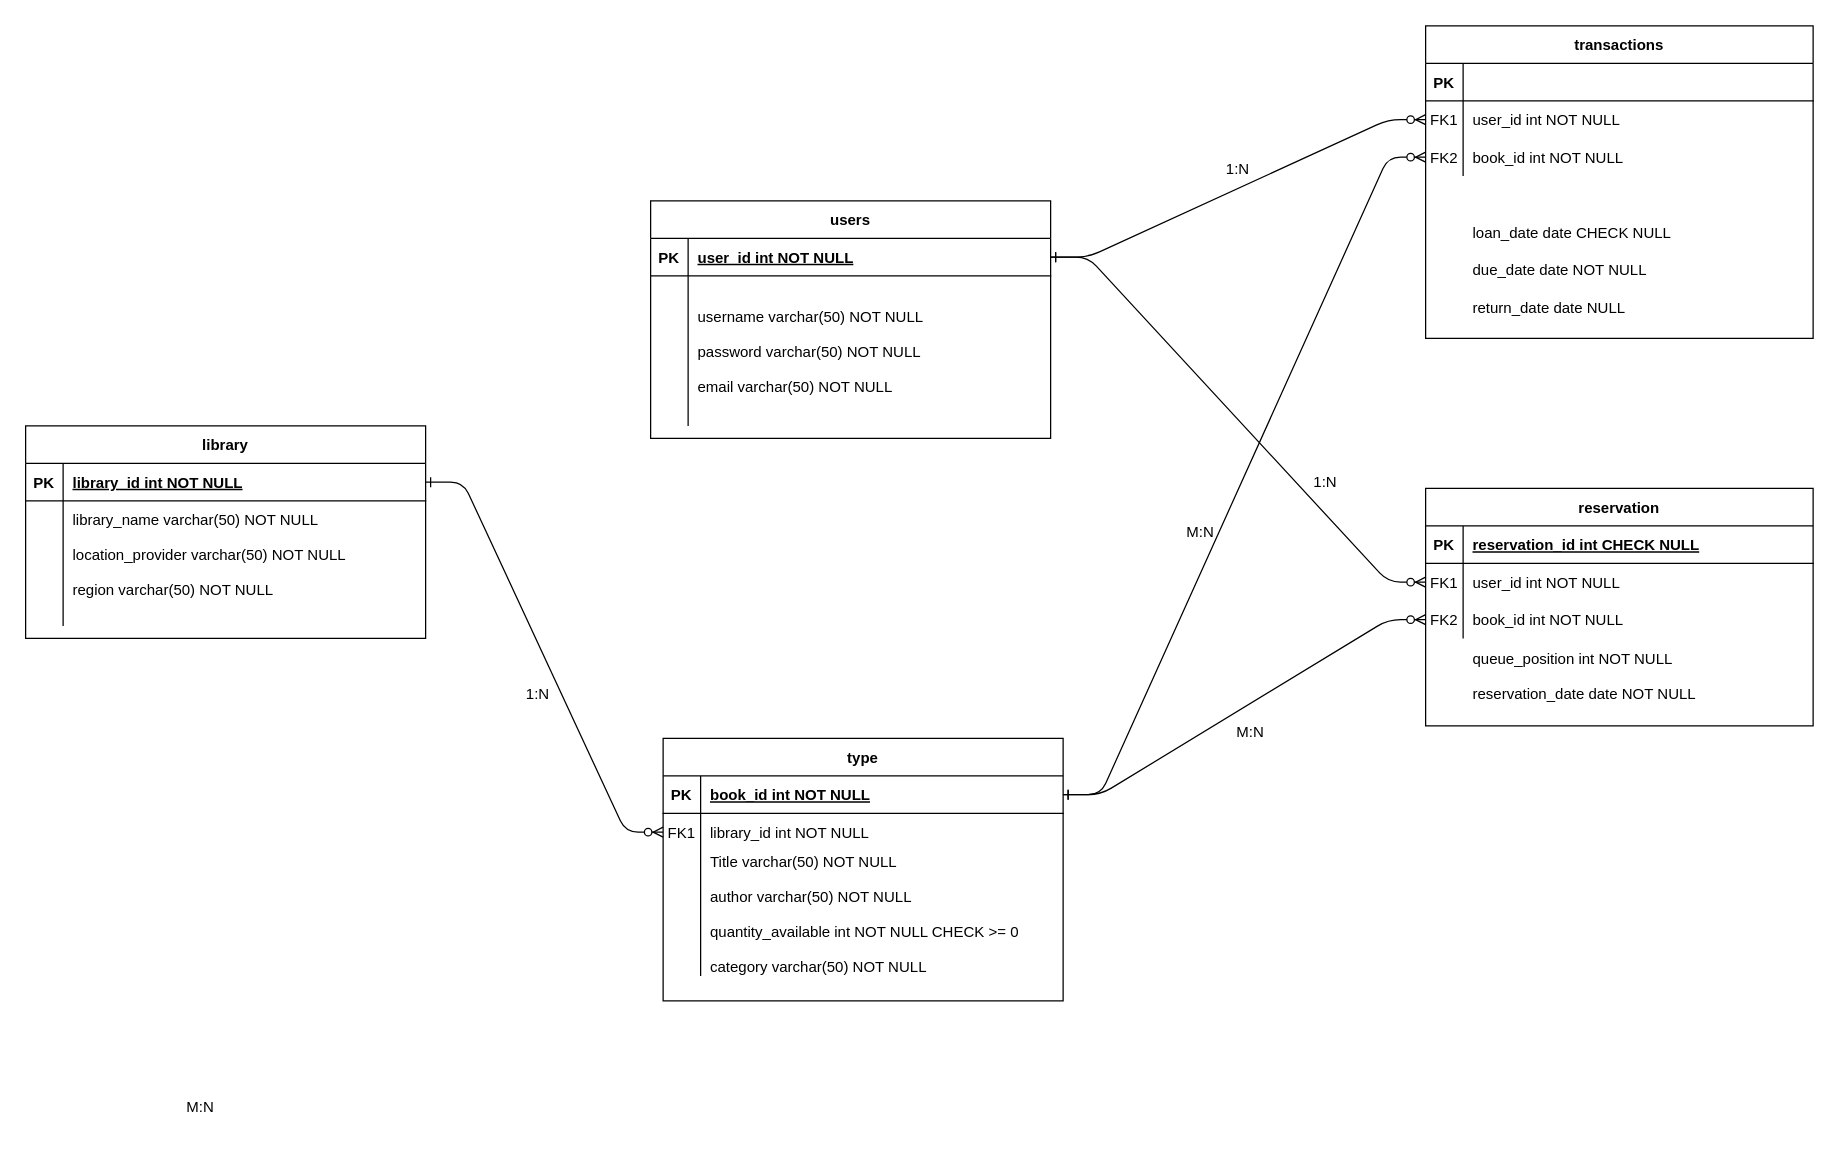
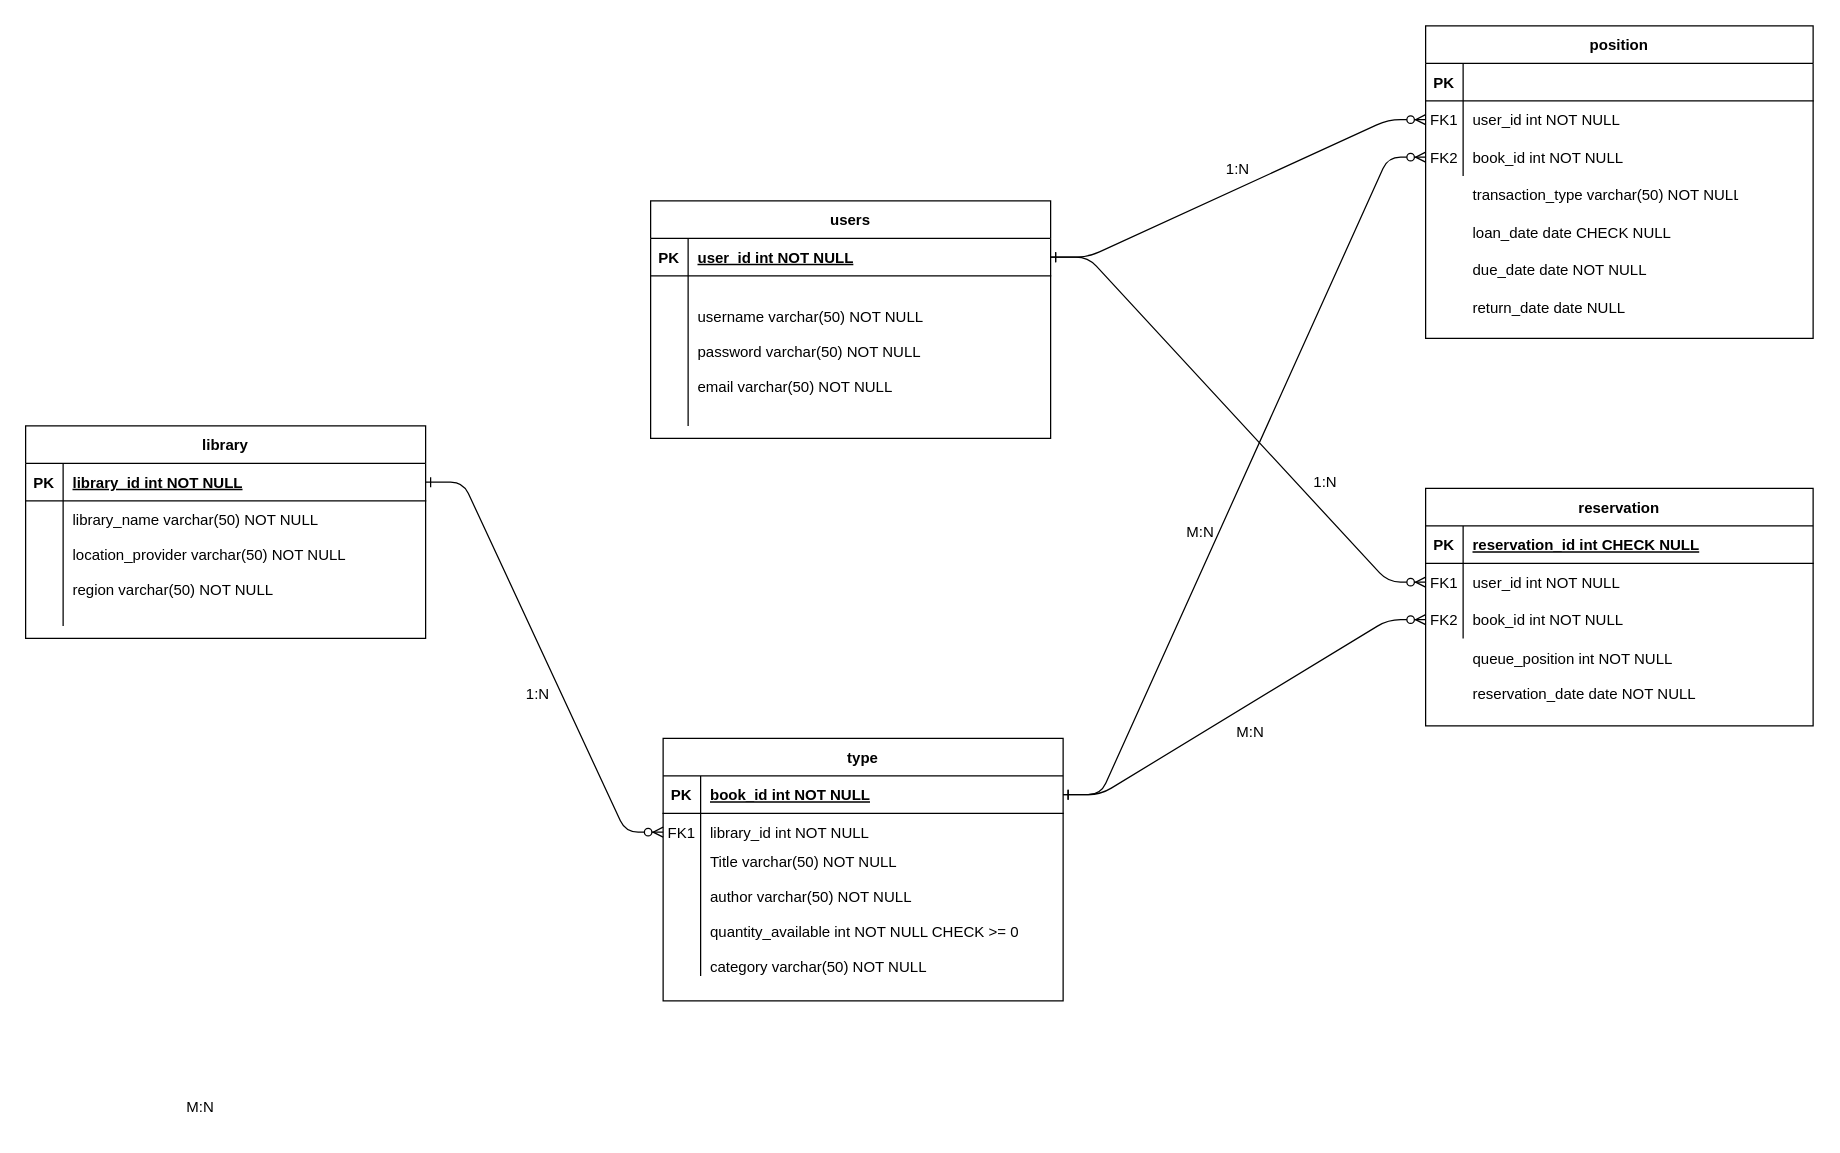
- <mxCell id="16" value="transactions" style="shape=table;startSize=30;container=1;collapsible=1;childLayout=tableLayout;fixedRows=1;rowLines=0;fontStyle=1;align=center;resizeLast=1;" parent="1" vertex="1"><mxGeometry x="1140" y="20" width="310" height="250" as="geometry"><mxRectangle x="620" y="450" width="110" height="30" as="alternateBounds" /></mxGeometry></mxCell>
+ <mxCell id="16" value="position" style="shape=table;startSize=30;container=1;collapsible=1;childLayout=tableLayout;fixedRows=1;rowLines=0;fontStyle=1;align=center;resizeLast=1;" parent="1" vertex="1"><mxGeometry x="1140" y="20" width="310" height="250" as="geometry"><mxRectangle x="620" y="450" width="110" height="30" as="alternateBounds" /></mxGeometry></mxCell>
+ <mxCell id="62" value="transaction_type varchar(50) NOT NULL" style="shape=partialRectangle;overflow=hidden;connectable=0;fillColor=none;top=0;left=0;bottom=0;right=0;align=left;spacingLeft=6;" parent="1" vertex="1"><mxGeometry x="1170" y="140" width="220" height="30" as="geometry"><mxRectangle width="220" height="30" as="alternateBounds" /></mxGeometry></mxCell>
